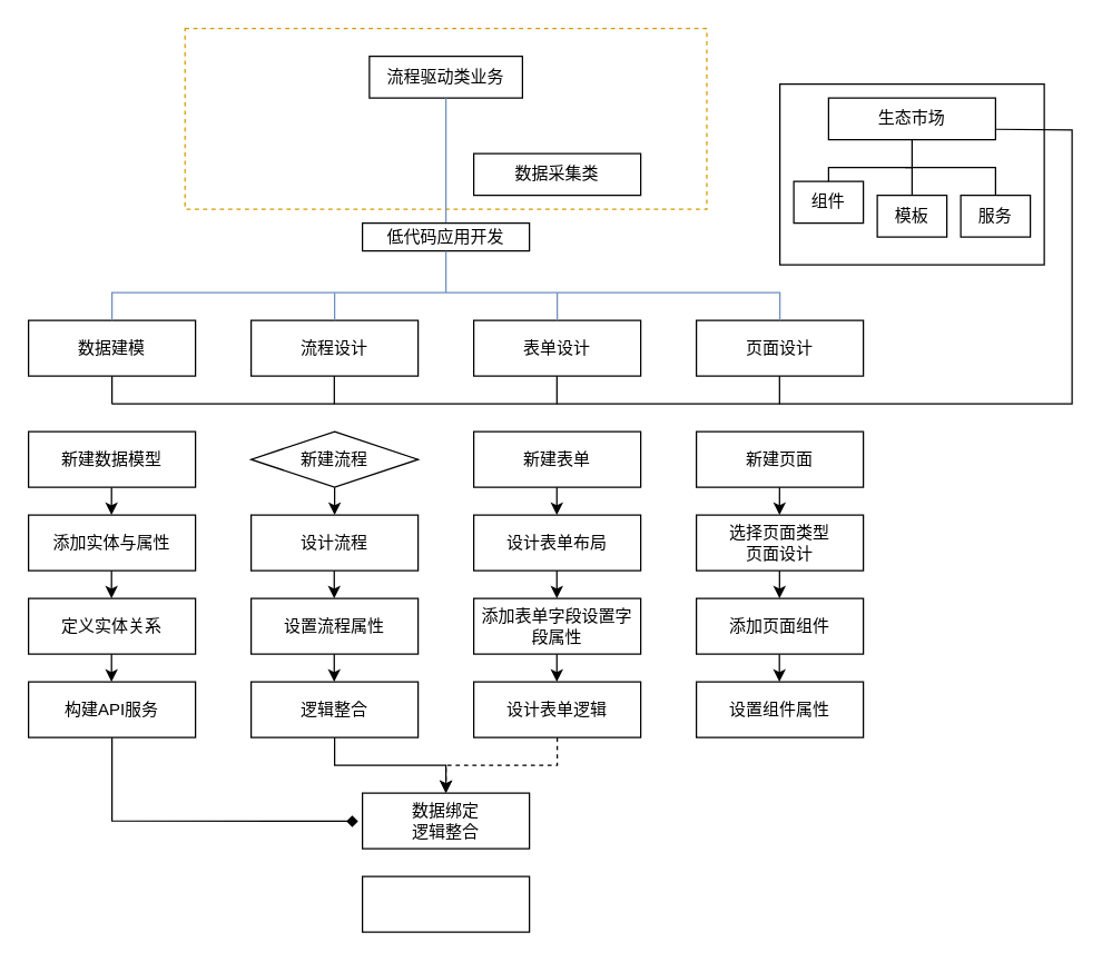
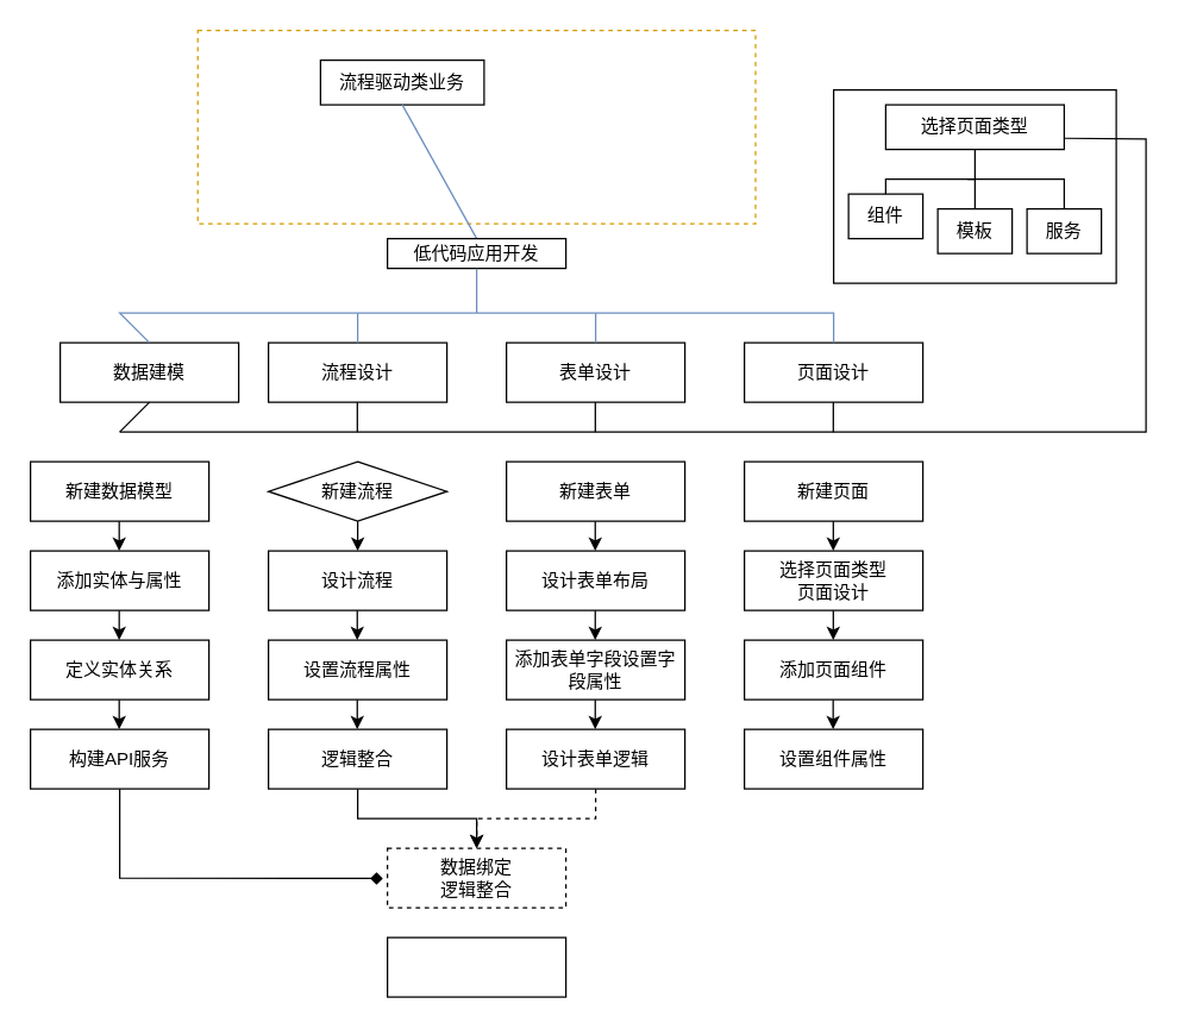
- <mxCell id="3" value="流程驱动类业务" style="rounded=0;whiteSpace=wrap;html=1;" vertex="1" parent="1"><mxGeometry x="265" y="40" width="110" height="30" as="geometry" /></mxCell>
+ <mxCell id="3" value="流程驱动类业务" style="rounded=0;whiteSpace=wrap;html=1;" vertex="1" parent="1"><mxGeometry x="215" y="40" width="110" height="30" as="geometry" /></mxCell>
- <mxCell id="43" value="生态市场" style="rounded=0;whiteSpace=wrap;html=1;" vertex="1" parent="1"><mxGeometry x="595" y="70" width="120" height="30" as="geometry" /></mxCell>
+ <mxCell id="43" value="选择页面类型" style="rounded=0;whiteSpace=wrap;html=1;" vertex="1" parent="1"><mxGeometry x="595" y="70" width="120" height="30" as="geometry" /></mxCell>
- <mxCell id="4" value="数据采集类" style="rounded=0;whiteSpace=wrap;html=1;" vertex="1" parent="1"><mxGeometry x="340" y="110" width="120" height="30" as="geometry" /></mxCell>
- <mxCell id="8" value="数据建模" style="rounded=0;whiteSpace=wrap;html=1;" vertex="1" parent="1"><mxGeometry x="20" y="230" width="120" height="40" as="geometry" /></mxCell>
+ <mxCell id="8" value="数据建模" style="rounded=0;whiteSpace=wrap;html=1;" vertex="1" parent="1"><mxGeometry x="40" y="230" width="120" height="40" as="geometry" /></mxCell>
- <mxCell id="57" value="数据绑定&lt;div&gt;逻辑整合&lt;/div&gt;" style="rounded=0;whiteSpace=wrap;html=1;" vertex="1" parent="1"><mxGeometry x="260" y="570" width="120" height="40" as="geometry" /></mxCell>
+ <mxCell id="57" value="数据绑定&lt;div&gt;逻辑整合&lt;/div&gt;" style="rounded=0;whiteSpace=wrap;html=1;dashed=1;" vertex="1" parent="1"><mxGeometry x="260" y="570" width="120" height="40" as="geometry" /></mxCell>
